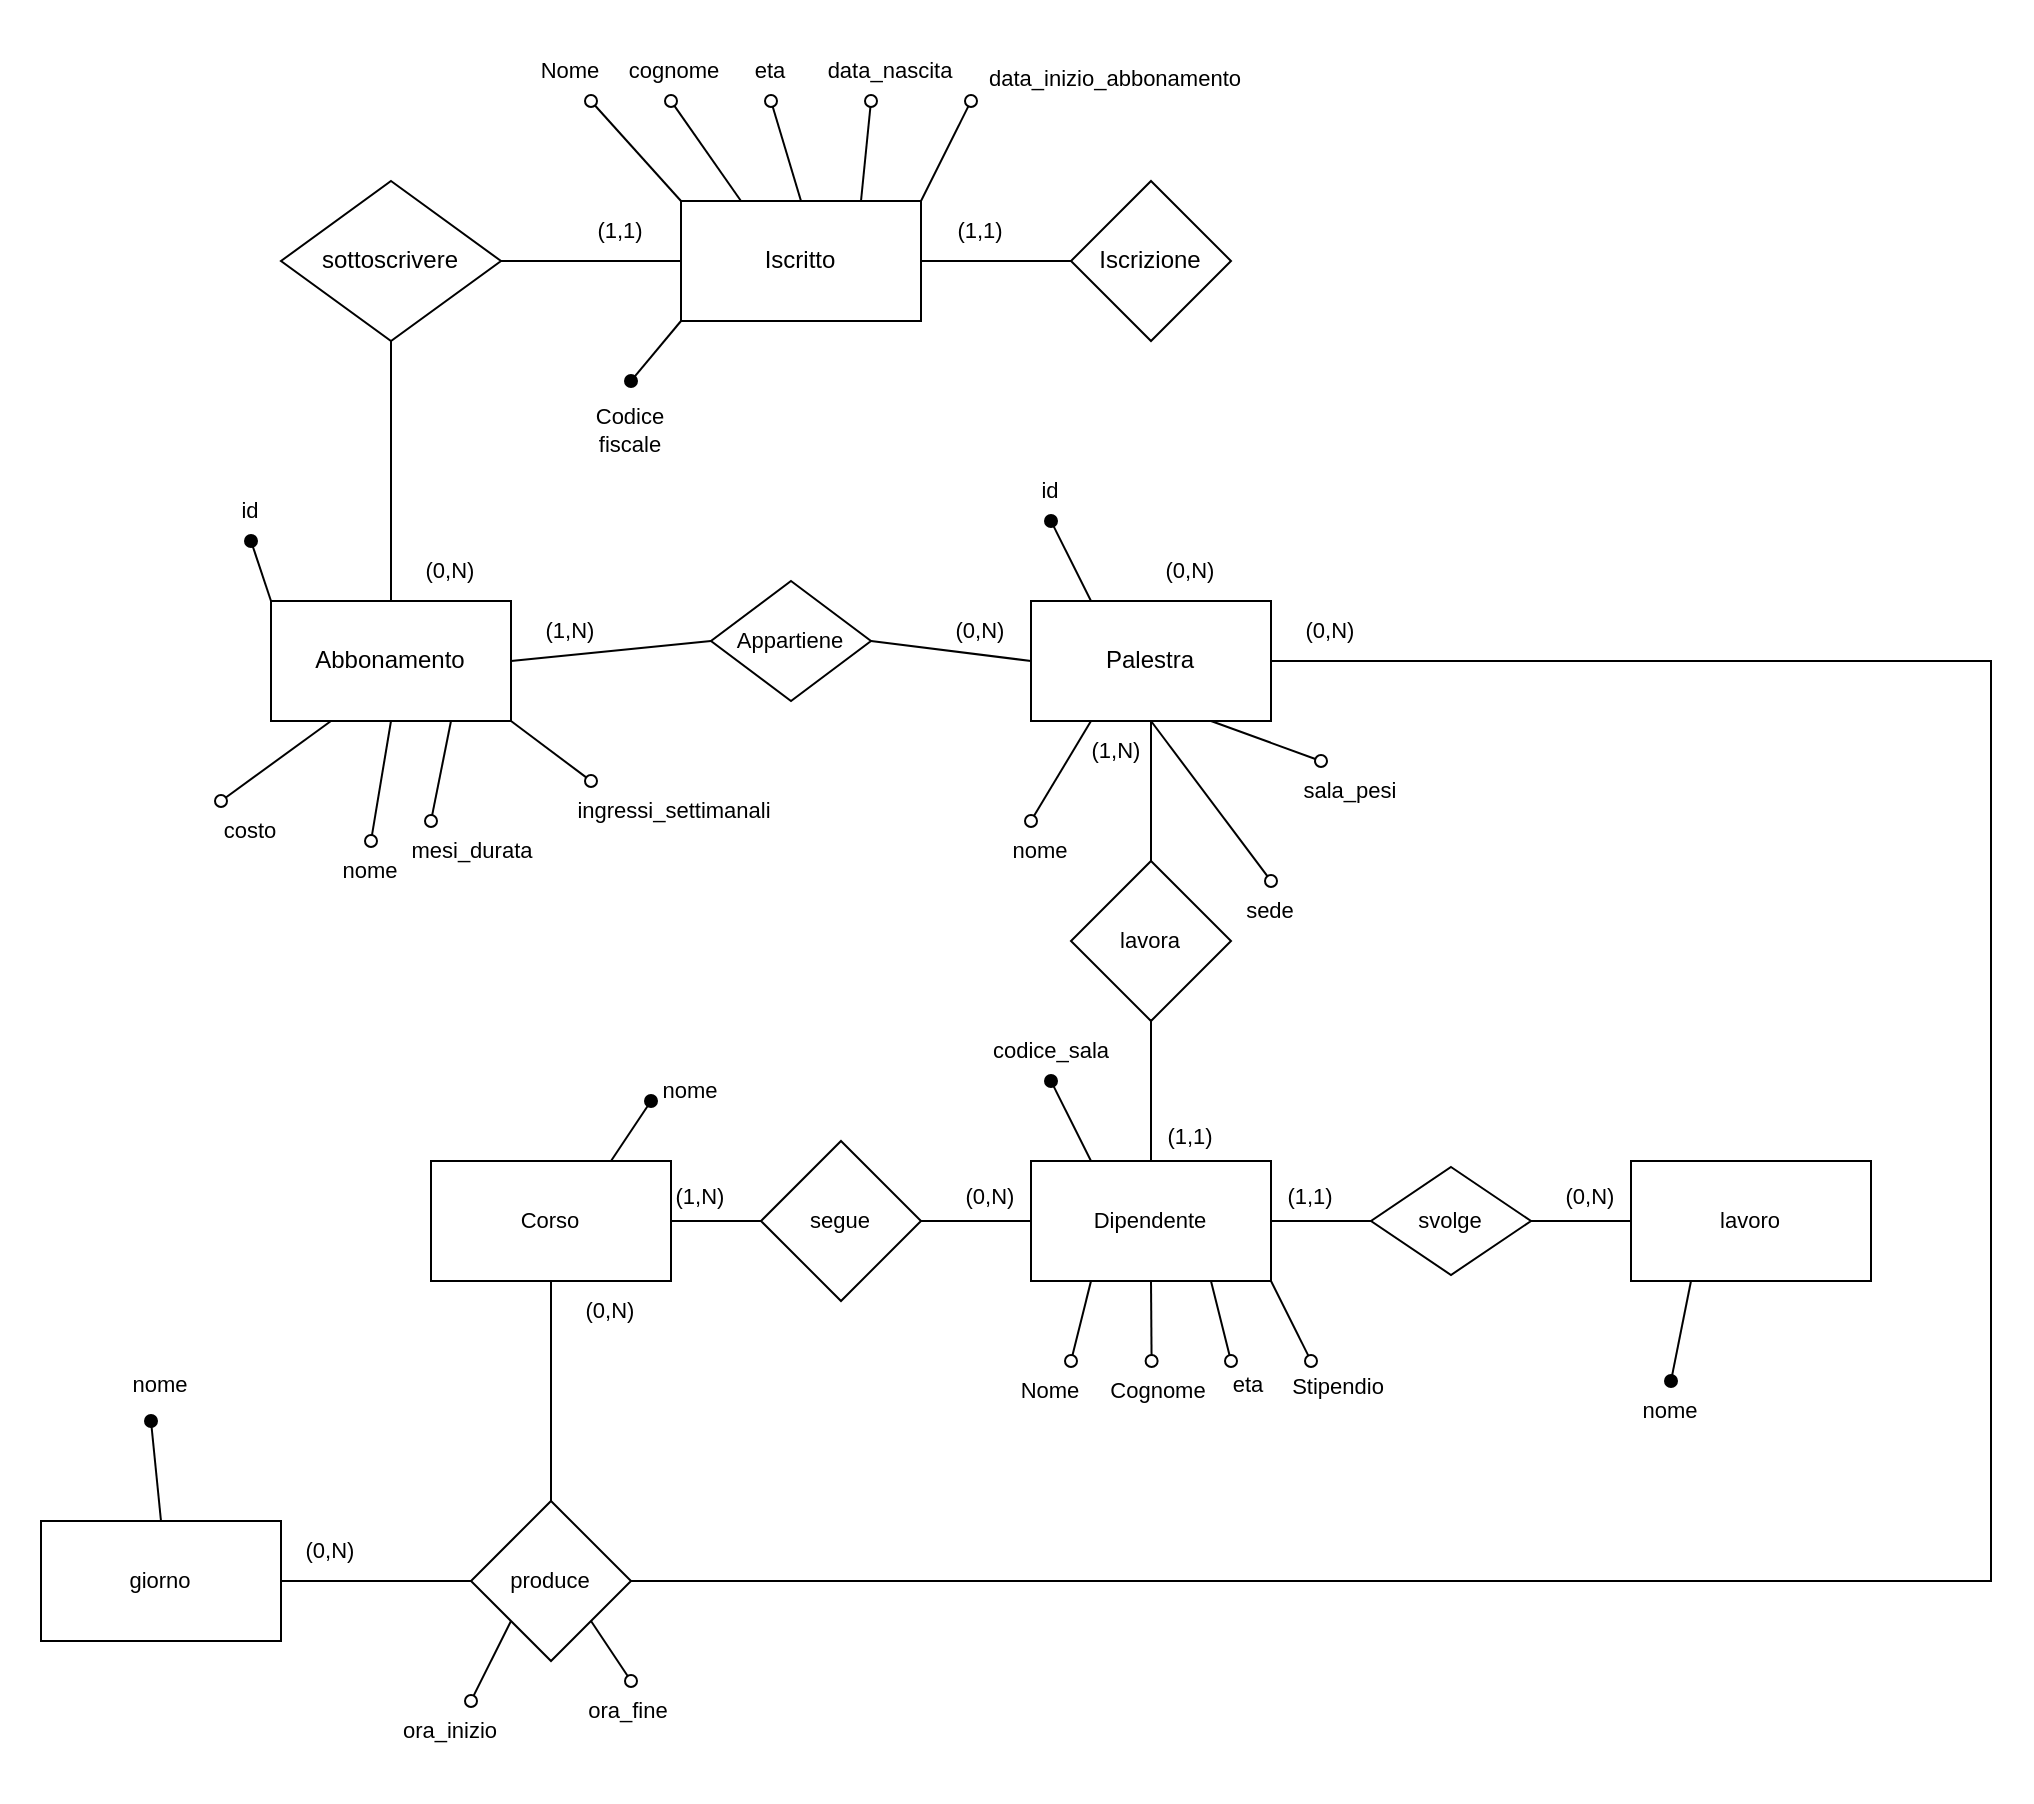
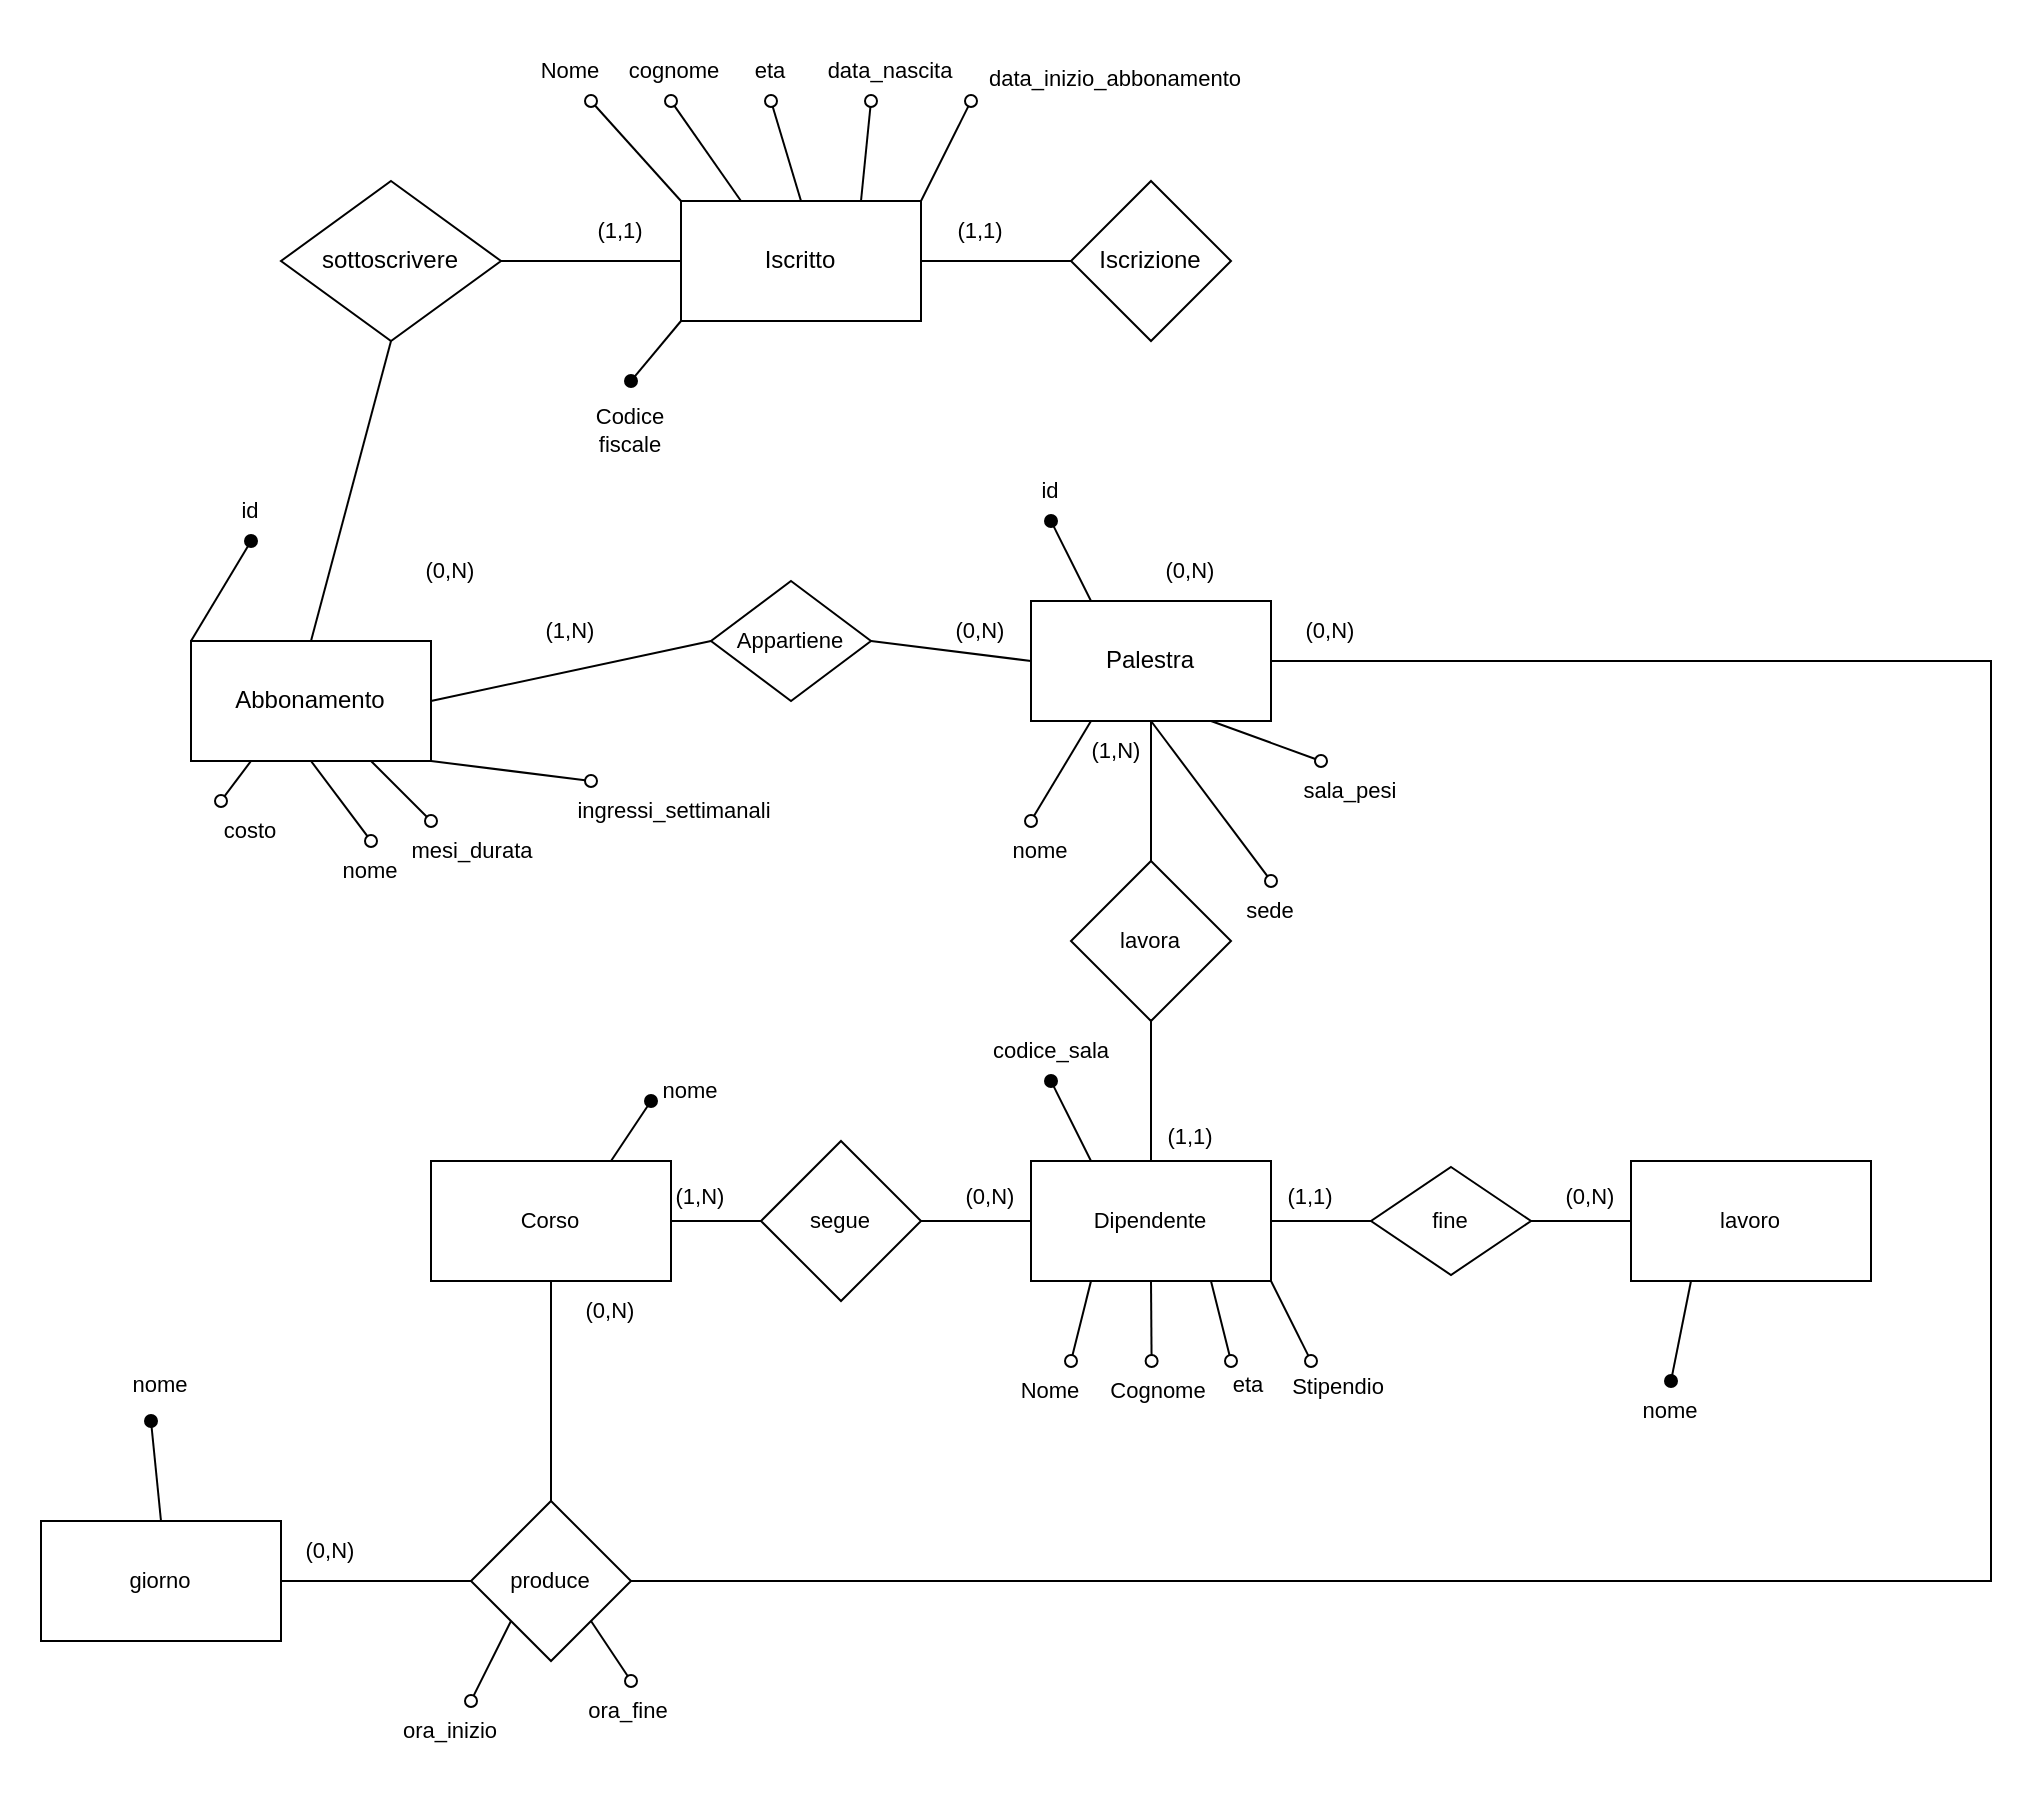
- <mxCell id="15" value="&lt;div&gt;Abbonamento&lt;/div&gt;" style="rounded=0;whiteSpace=wrap;html=1;" vertex="1" parent="1"><mxGeometry x="135" y="300" width="120" height="60" as="geometry" /></mxCell>
+ <mxCell id="15" value="&lt;div&gt;Abbonamento&lt;/div&gt;" style="rounded=0;whiteSpace=wrap;html=1;" vertex="1" parent="1"><mxGeometry x="95" y="320" width="120" height="60" as="geometry" /></mxCell>
- <mxCell id="61" value="svolge" style="rhombus;whiteSpace=wrap;html=1;fontFamily=Helvetica;fontSize=11;fontColor=default;" vertex="1" parent="1"><mxGeometry x="685" y="583" width="80" height="54" as="geometry" /></mxCell>
+ <mxCell id="61" value="fine" style="rhombus;whiteSpace=wrap;html=1;fontFamily=Helvetica;fontSize=11;fontColor=default;" vertex="1" parent="1"><mxGeometry x="685" y="583" width="80" height="54" as="geometry" /></mxCell>
